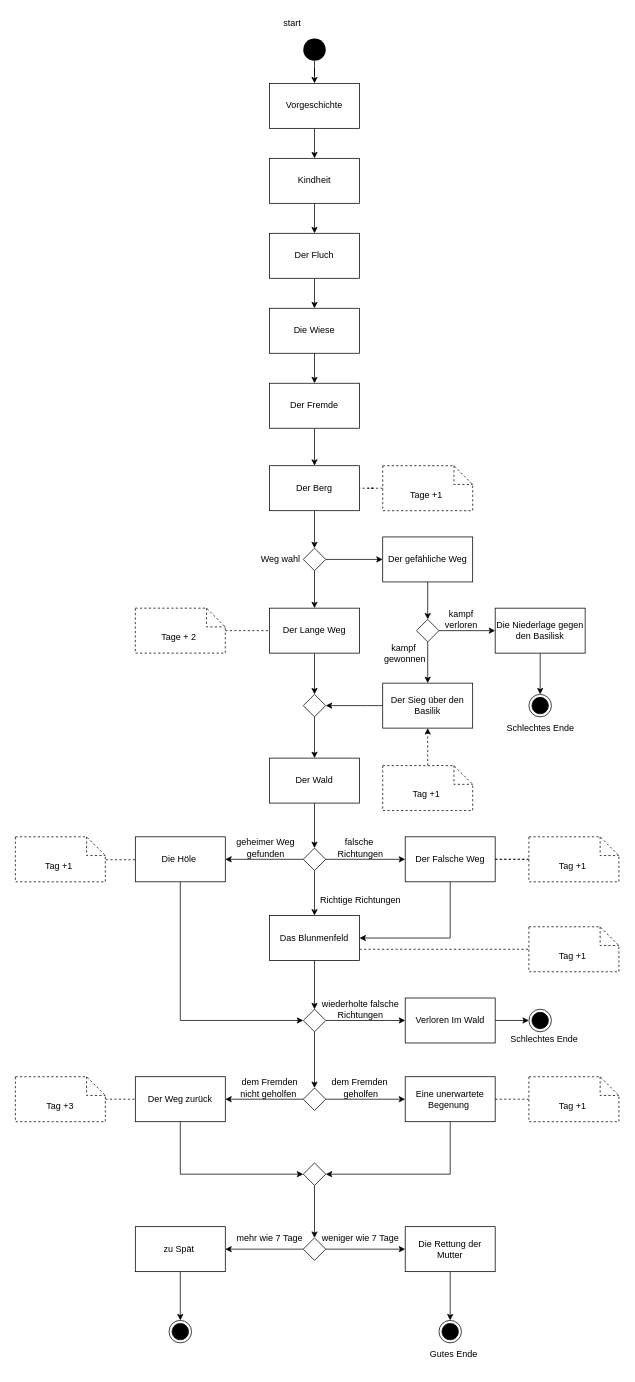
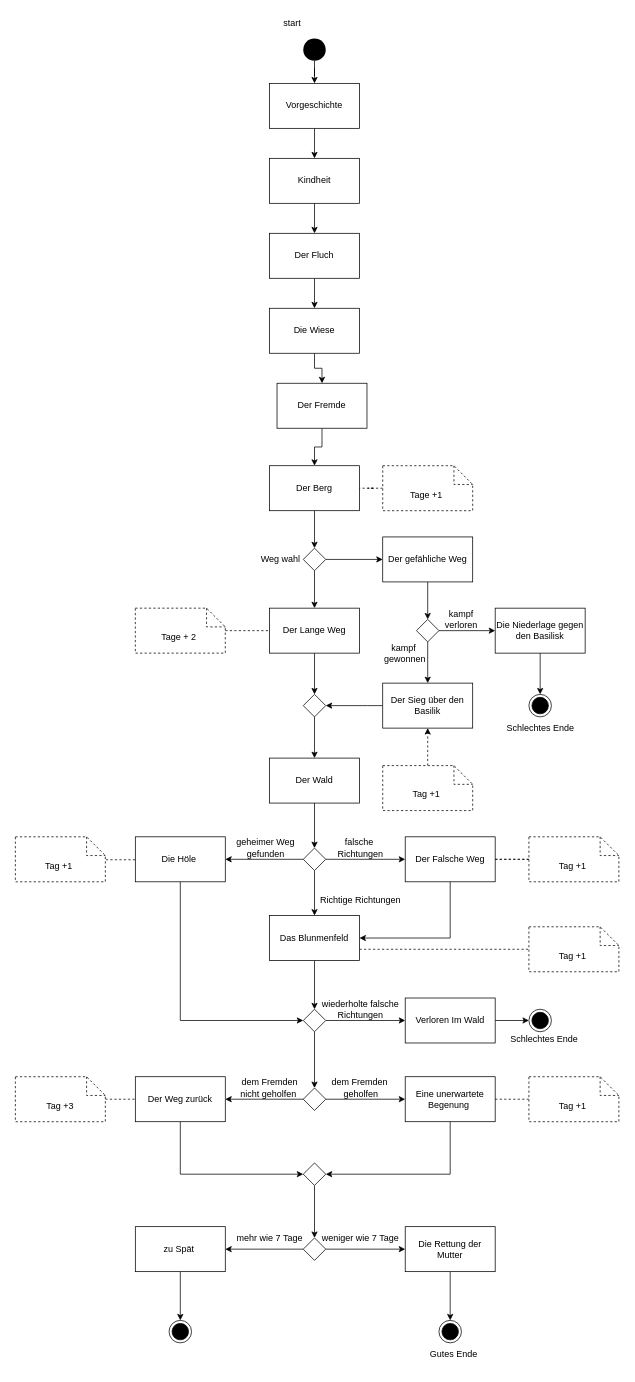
- <mxCell id="14" value="Der Fremde" style="rounded=0;whiteSpace=wrap;html=1;" vertex="1" parent="1"><mxGeometry x="359" y="510" width="120" height="60" as="geometry" /></mxCell>
+ <mxCell id="14" value="Der Fremde" style="rounded=0;whiteSpace=wrap;html=1;" vertex="1" parent="1"><mxGeometry x="369" y="510" width="120" height="60" as="geometry" /></mxCell>
